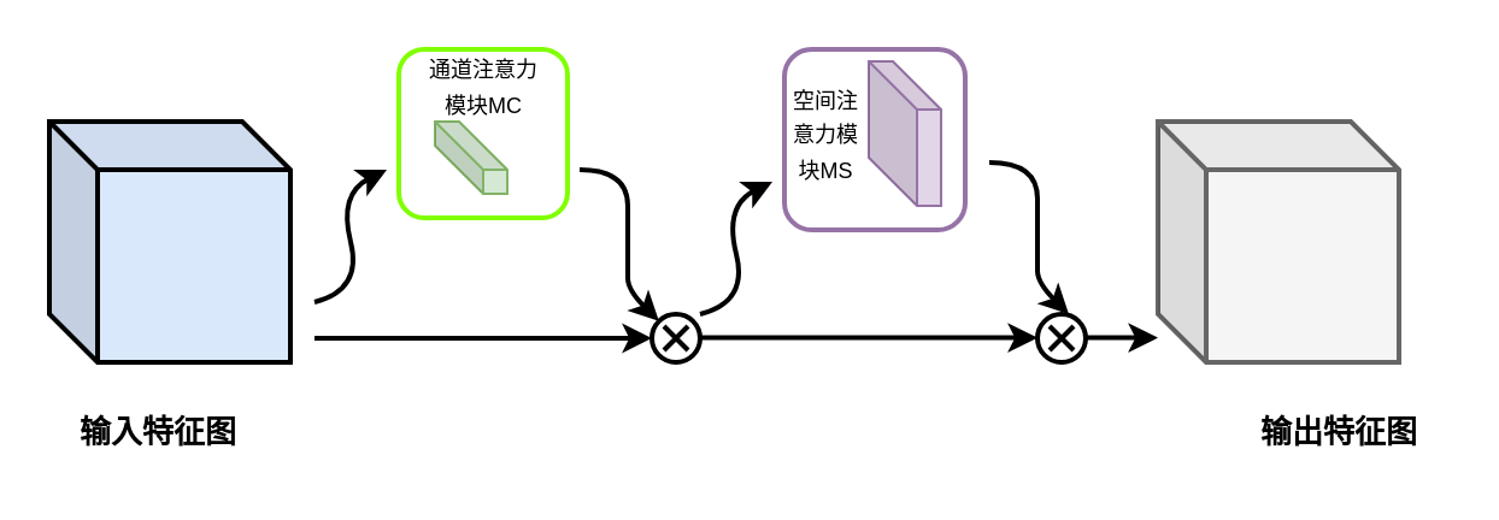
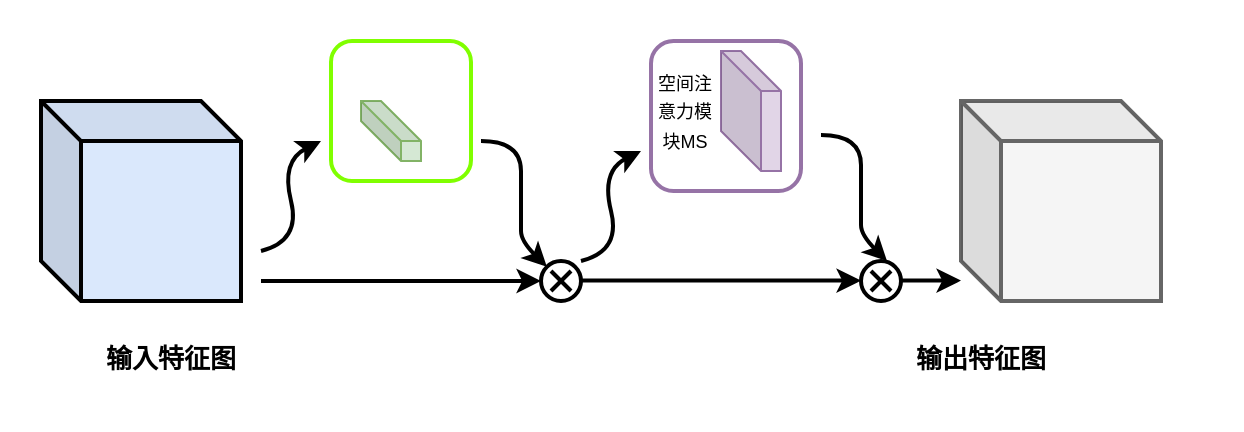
- <mxCell id="15" value="&lt;font style=&quot;font-size: 9px;&quot;&gt;通道注意力模块MC&lt;/font&gt;" style="text;html=1;align=center;verticalAlign=middle;whiteSpace=wrap;rounded=0;" vertex="1" parent="1"><mxGeometry x="172.5" y="20" width="55" height="30" as="geometry" /></mxCell>
- <mxCell id="23" value="&lt;b&gt;&lt;font style=&quot;font-size: 13px;&quot;&gt;输入特征图&lt;/font&gt;&lt;/b&gt;" style="text;html=1;align=center;verticalAlign=middle;resizable=0;points=[];autosize=1;strokeColor=none;fillColor=none;" vertex="1" parent="1"><mxGeometry x="20" y="164" width="90" height="30" as="geometry" /></mxCell>
+ <mxCell id="23" value="&lt;b&gt;&lt;font style=&quot;font-size: 13px;&quot;&gt;输入特征图&lt;/font&gt;&lt;/b&gt;" style="text;html=1;align=center;verticalAlign=middle;resizable=0;points=[];autosize=1;strokeColor=none;fillColor=none;" vertex="1" parent="1"><mxGeometry x="40" y="164" width="90" height="30" as="geometry" /></mxCell>
- <mxCell id="24" value="&lt;b&gt;&lt;font style=&quot;font-size: 13px;&quot;&gt;输出特征图&lt;/font&gt;&lt;/b&gt;" style="text;html=1;align=center;verticalAlign=middle;resizable=0;points=[];autosize=1;strokeColor=none;fillColor=none;" vertex="1" parent="1"><mxGeometry x="510" y="164" width="90" height="30" as="geometry" /></mxCell>
+ <mxCell id="24" value="&lt;b&gt;&lt;font style=&quot;font-size: 13px;&quot;&gt;输出特征图&lt;/font&gt;&lt;/b&gt;" style="text;html=1;align=center;verticalAlign=middle;resizable=0;points=[];autosize=1;strokeColor=none;fillColor=none;" vertex="1" parent="1"><mxGeometry x="445" y="164" width="90" height="30" as="geometry" /></mxCell>
